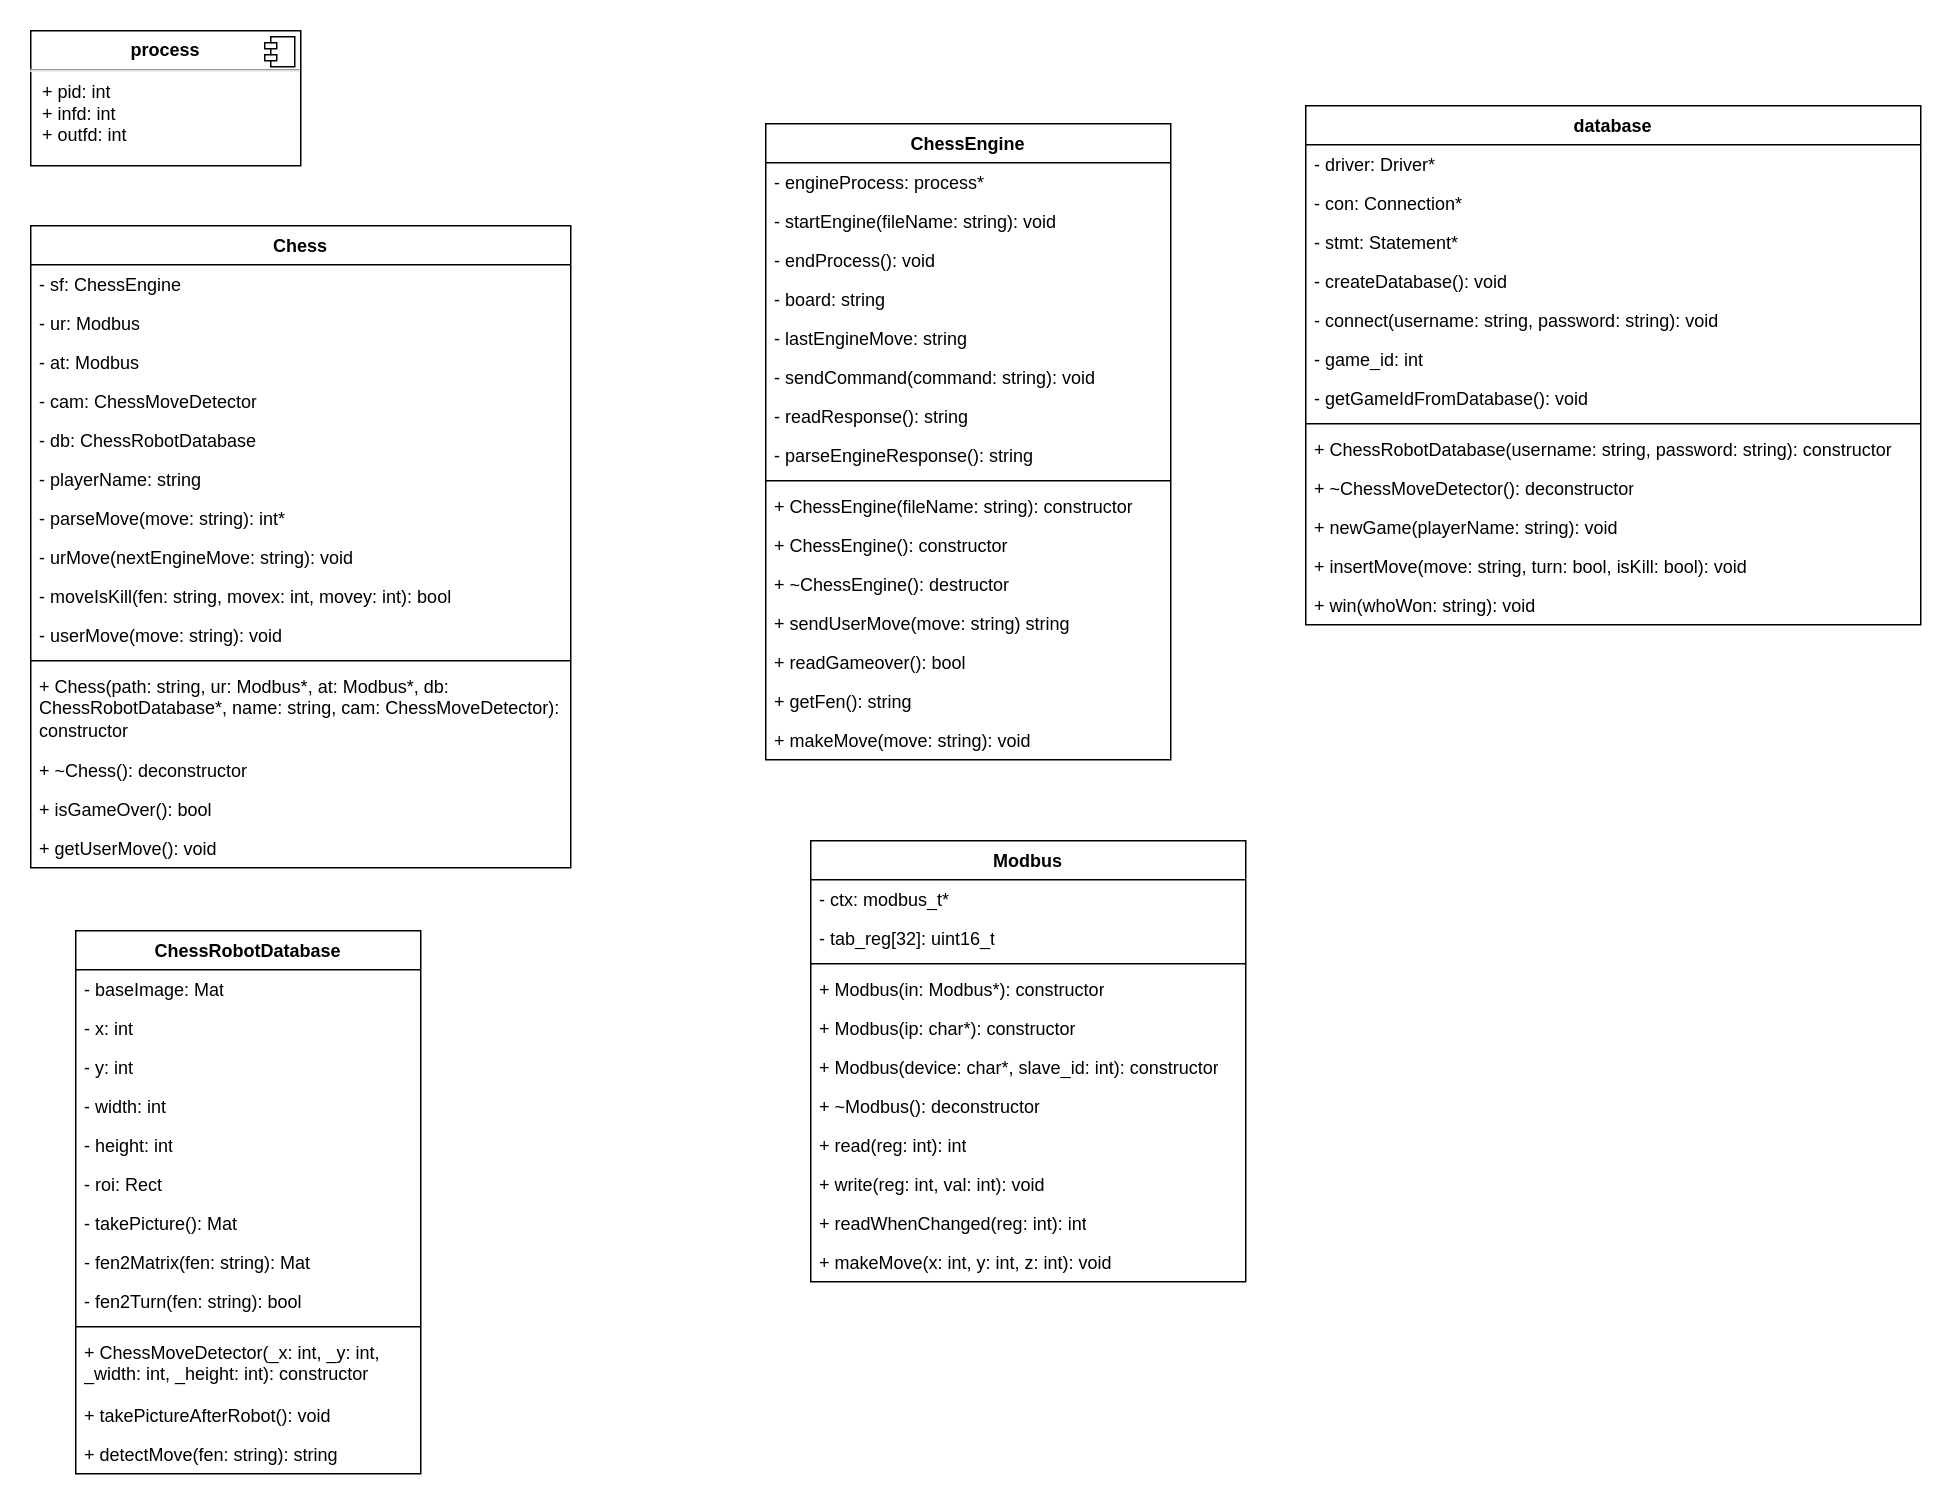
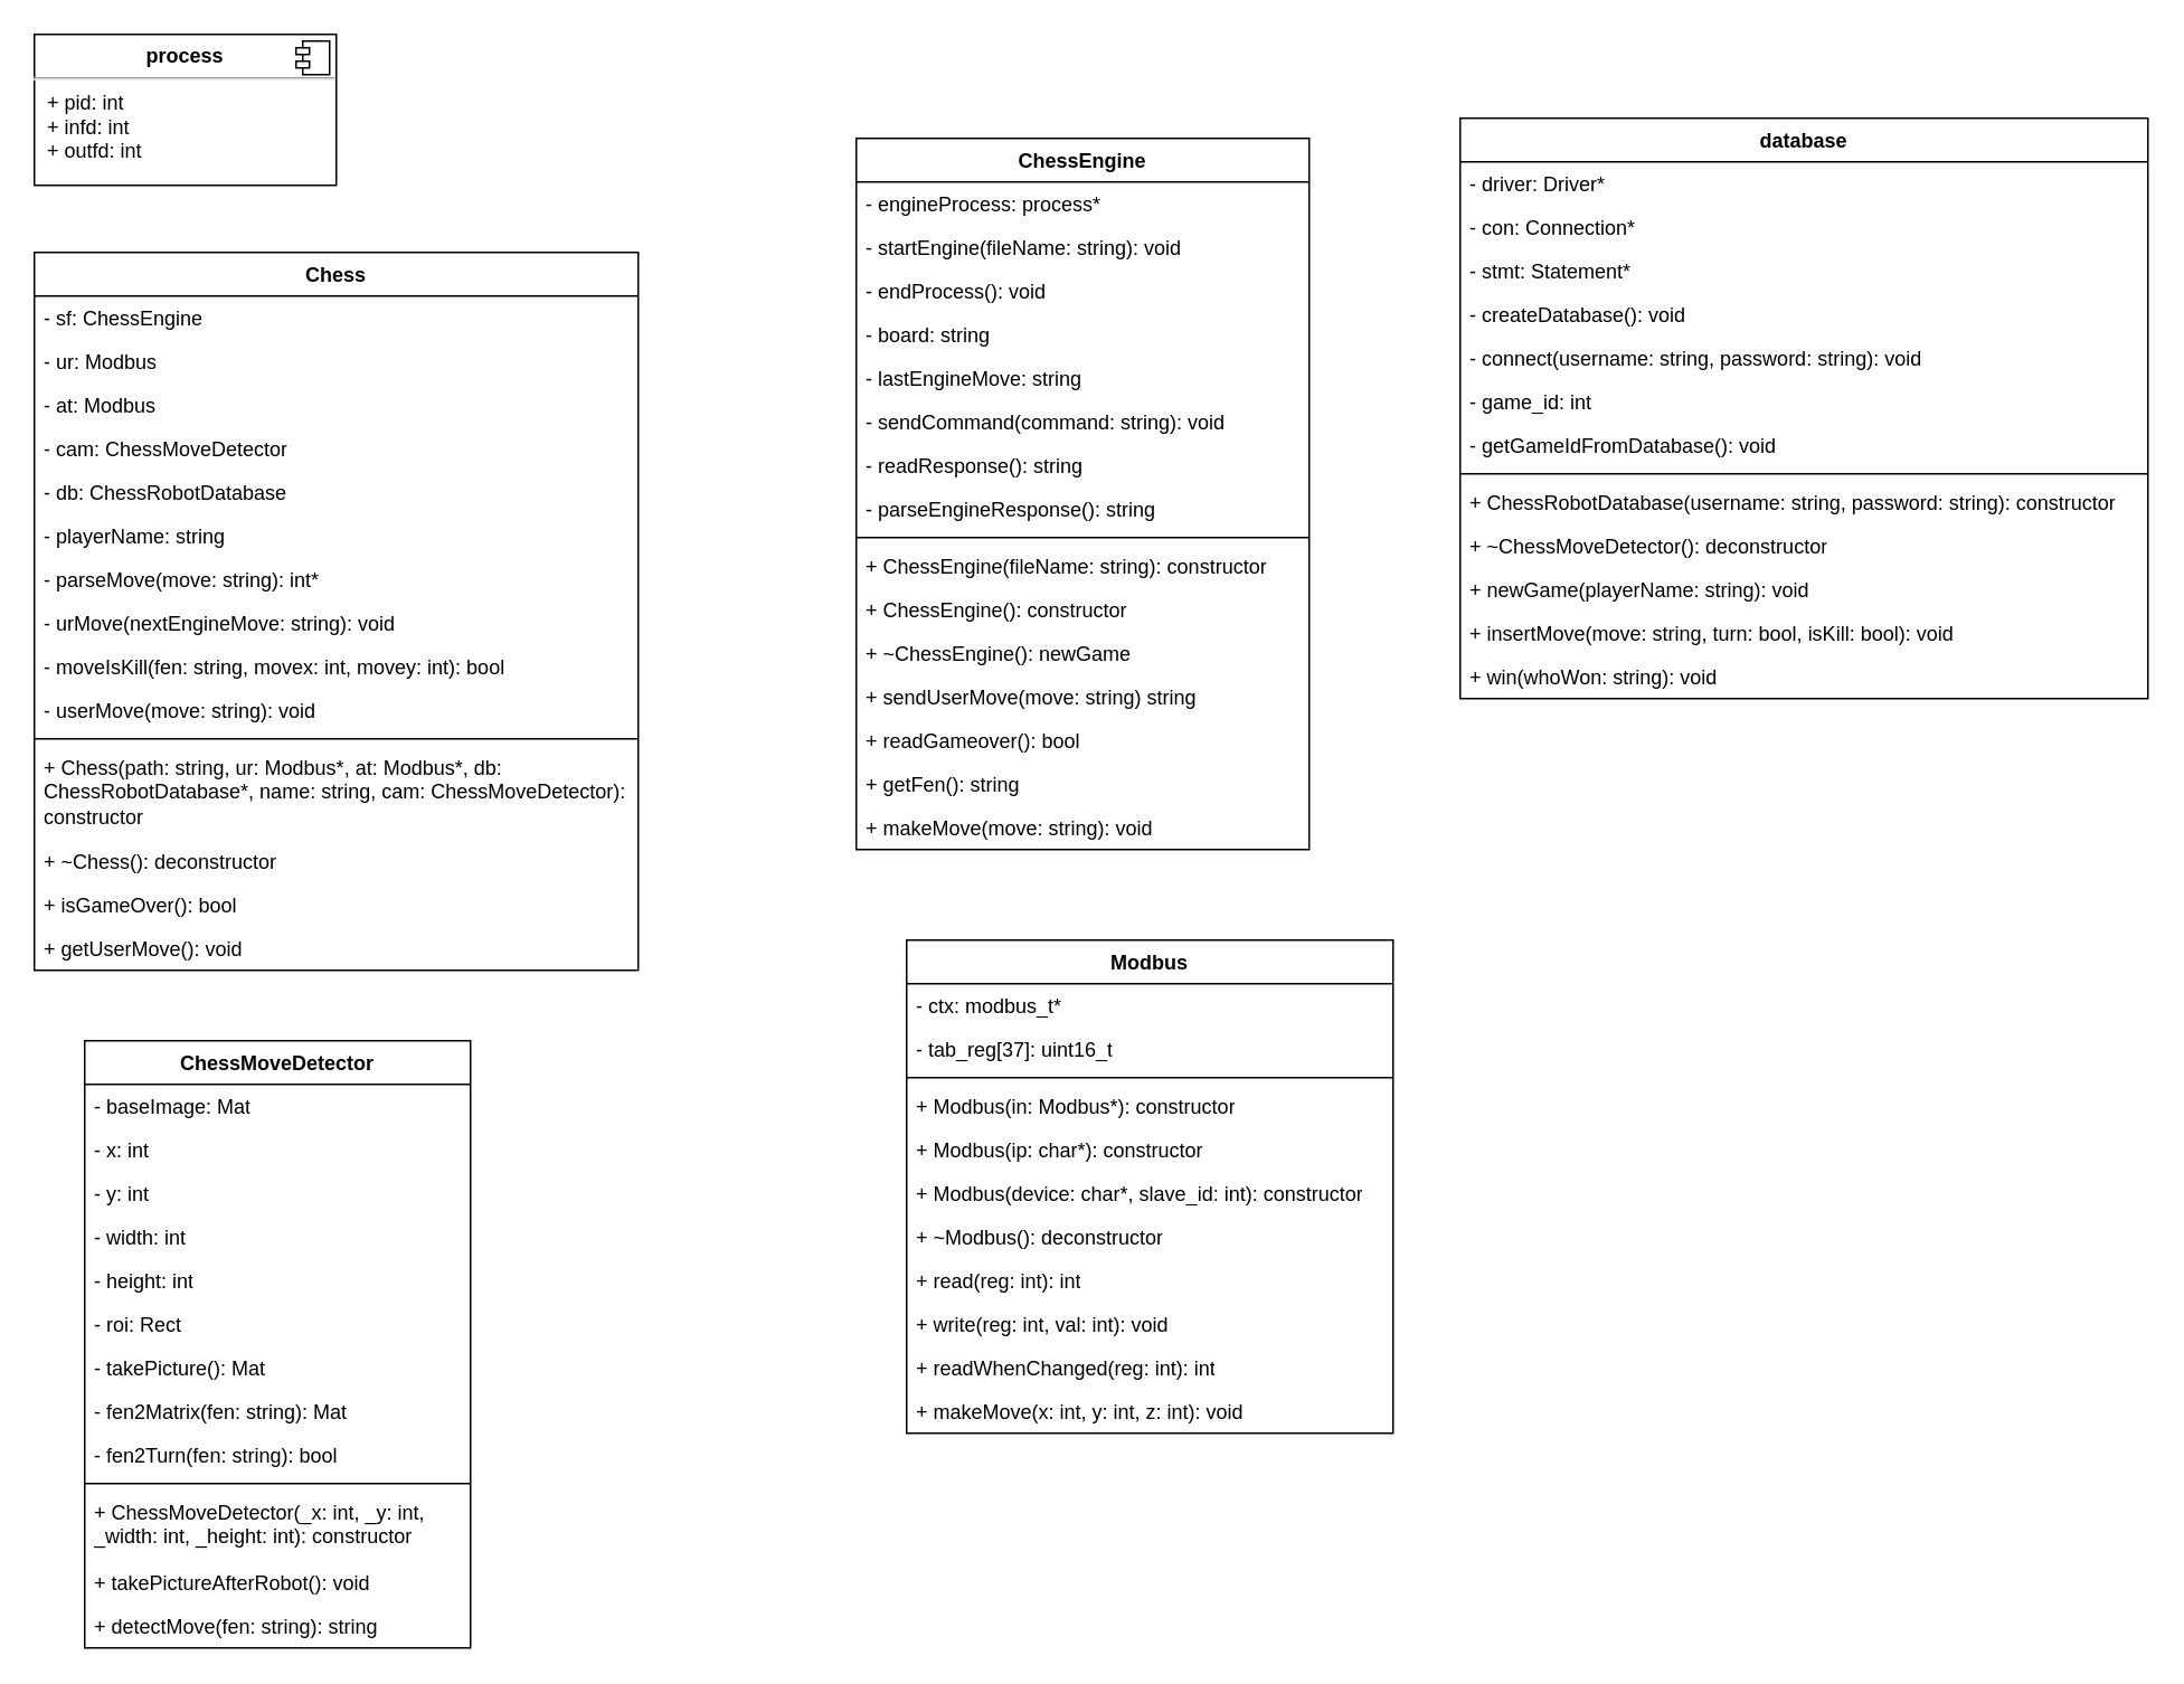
- <mxCell id="30" value="+ ~ChessEngine(): destructor" style="text;strokeColor=none;fillColor=none;align=left;verticalAlign=top;spacingLeft=4;spacingRight=4;overflow=hidden;rotatable=0;points=[[0,0.5],[1,0.5]];portConstraint=eastwest;whiteSpace=wrap;html=1;" vertex="1" parent="18"><mxGeometry y="294" width="270" height="26" as="geometry" /></mxCell>
+ <mxCell id="30" value="+ ~ChessEngine(): newGame" style="text;strokeColor=none;fillColor=none;align=left;verticalAlign=top;spacingLeft=4;spacingRight=4;overflow=hidden;rotatable=0;points=[[0,0.5],[1,0.5]];portConstraint=eastwest;whiteSpace=wrap;html=1;" vertex="1" parent="18"><mxGeometry y="294" width="270" height="26" as="geometry" /></mxCell>
- <mxCell id="65" value="- tab_reg[32]: uint16_t" style="text;strokeColor=none;fillColor=none;align=left;verticalAlign=top;spacingLeft=4;spacingRight=4;overflow=hidden;rotatable=0;points=[[0,0.5],[1,0.5]];portConstraint=eastwest;whiteSpace=wrap;html=1;" parent="63" vertex="1"><mxGeometry y="52" width="290" height="26" as="geometry" /></mxCell>
+ <mxCell id="65" value="- tab_reg[37]: uint16_t" style="text;strokeColor=none;fillColor=none;align=left;verticalAlign=top;spacingLeft=4;spacingRight=4;overflow=hidden;rotatable=0;points=[[0,0.5],[1,0.5]];portConstraint=eastwest;whiteSpace=wrap;html=1;" parent="63" vertex="1"><mxGeometry y="52" width="290" height="26" as="geometry" /></mxCell>
- <mxCell id="35" value="ChessRobotDatabase" style="swimlane;fontStyle=1;align=center;verticalAlign=top;childLayout=stackLayout;horizontal=1;startSize=26;horizontalStack=0;resizeParent=1;resizeParentMax=0;resizeLast=0;collapsible=1;marginBottom=0;whiteSpace=wrap;html=1;" parent="1" vertex="1"><mxGeometry x="50" y="620" width="230" height="362" as="geometry" /></mxCell>
+ <mxCell id="35" value="ChessMoveDetector" style="swimlane;fontStyle=1;align=center;verticalAlign=top;childLayout=stackLayout;horizontal=1;startSize=26;horizontalStack=0;resizeParent=1;resizeParentMax=0;resizeLast=0;collapsible=1;marginBottom=0;whiteSpace=wrap;html=1;" parent="1" vertex="1"><mxGeometry x="50" y="620" width="230" height="362" as="geometry" /></mxCell>
